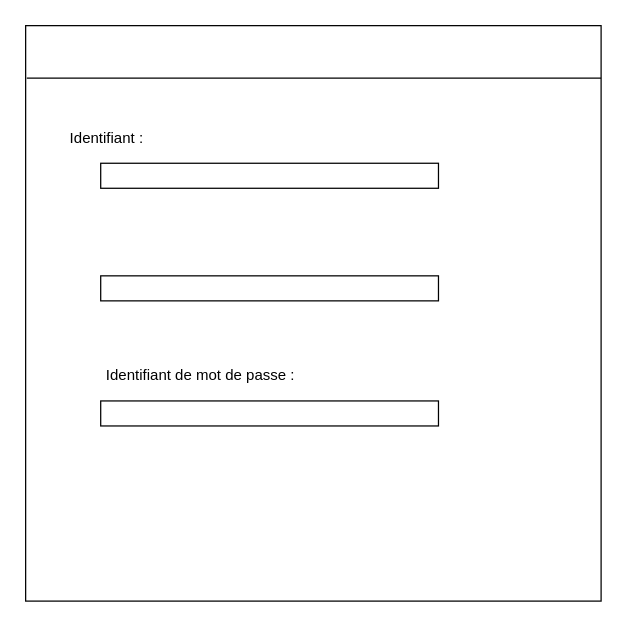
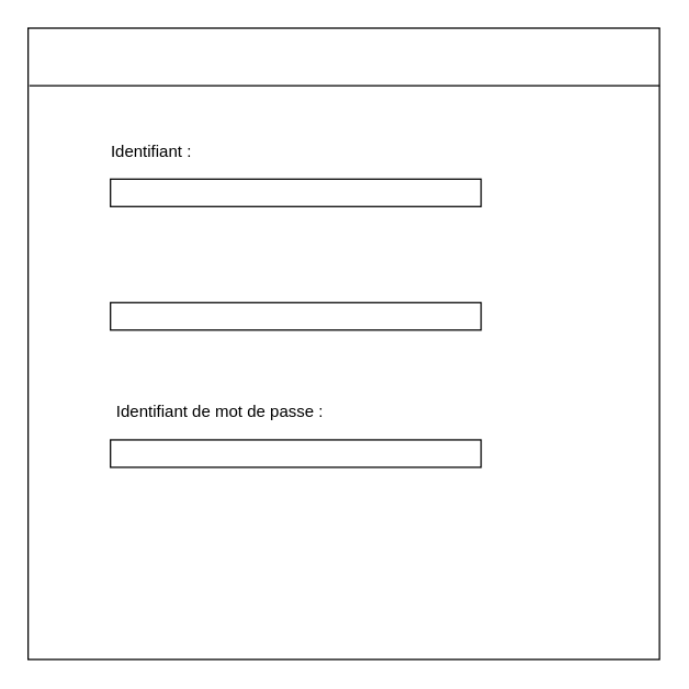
- <mxCell id="7" value="Identifiant :" style="text;html=1;strokeColor=none;fillColor=none;align=center;verticalAlign=middle;whiteSpace=wrap;rounded=0;" vertex="1" parent="1"><mxGeometry x="45" y="100" width="80" height="20" as="geometry" /></mxCell>
+ <mxCell id="7" value="Identifiant :" style="text;html=1;strokeColor=none;fillColor=none;align=center;verticalAlign=middle;whiteSpace=wrap;rounded=0;" vertex="1" parent="1"><mxGeometry x="70" y="100" width="80" height="20" as="geometry" /></mxCell>
